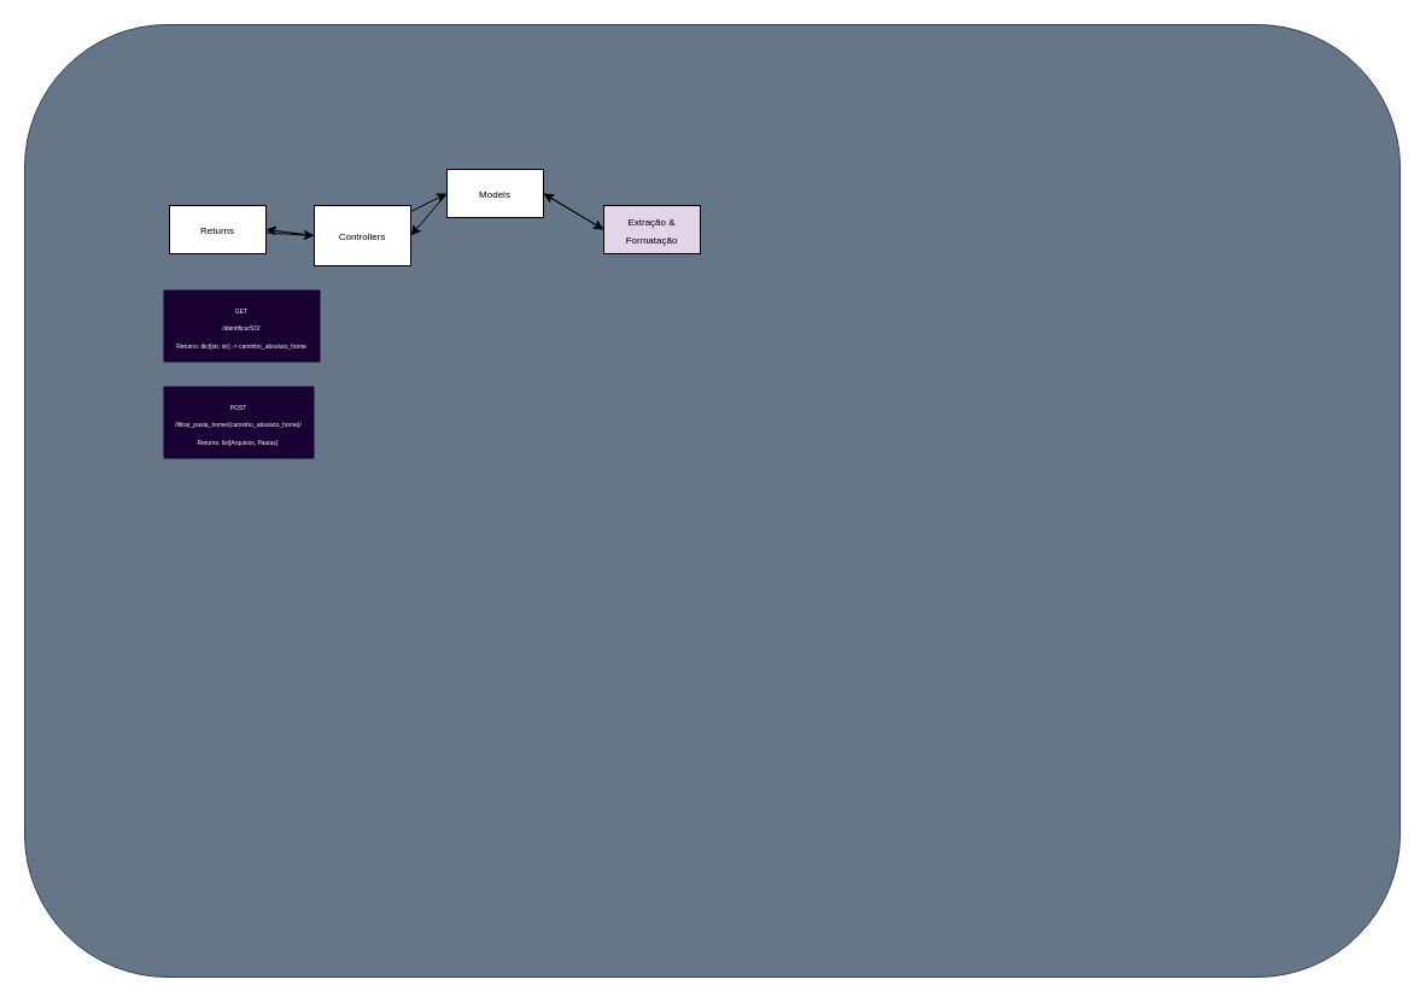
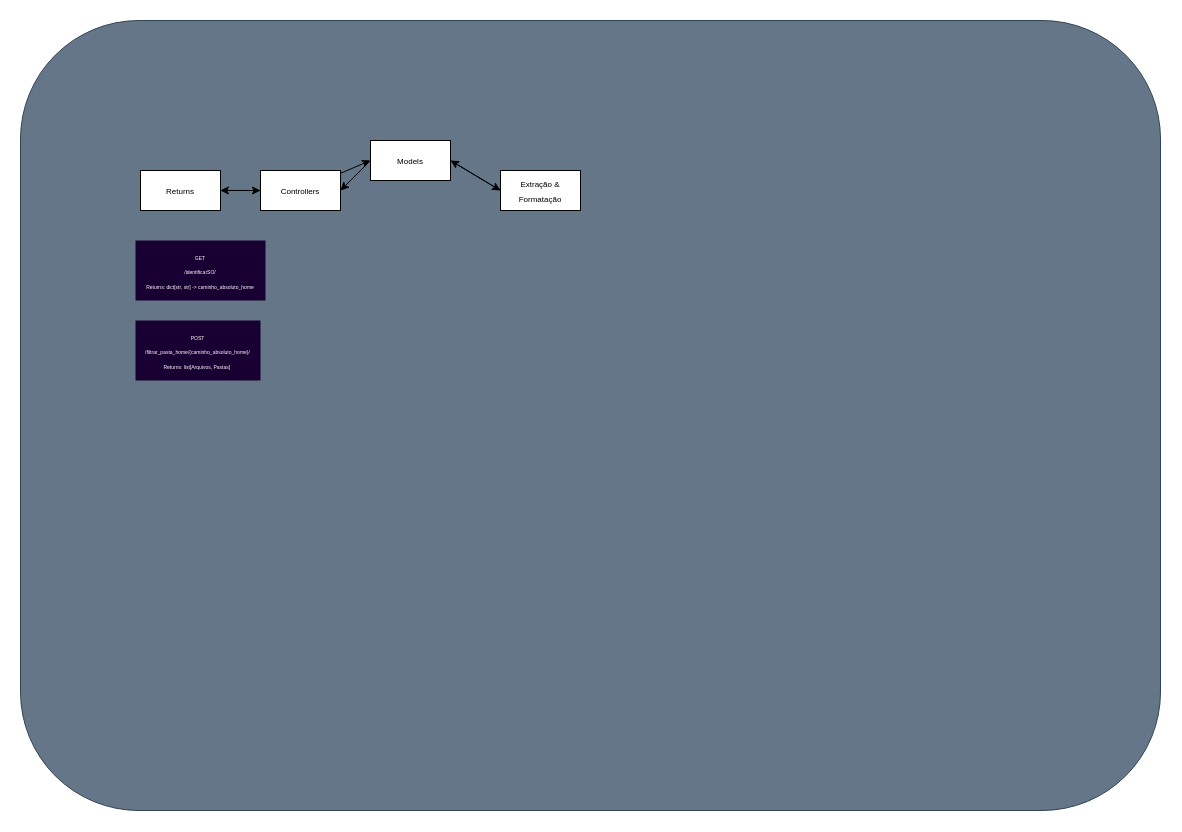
- <mxCell id="5" value="&lt;font style=&quot;font-size: 8px;&quot;&gt;Extração &amp;amp;&lt;/font&gt;&lt;div&gt;&lt;font style=&quot;font-size: 8px;&quot;&gt;Formatação&lt;/font&gt;&lt;/div&gt;" style="rounded=0;whiteSpace=wrap;html=1;fillColor=#e1d5e7;" parent="1" vertex="1"><mxGeometry x="500" y="170" width="80" height="40" as="geometry" /></mxCell>
+ <mxCell id="5" value="&lt;font style=&quot;font-size: 8px;&quot;&gt;Extração &amp;amp;&lt;/font&gt;&lt;div&gt;&lt;font style=&quot;font-size: 8px;&quot;&gt;Formatação&lt;/font&gt;&lt;/div&gt;" style="rounded=0;whiteSpace=wrap;html=1;" parent="1" vertex="1"><mxGeometry x="500" y="170" width="80" height="40" as="geometry" /></mxCell>
- <mxCell id="8" value="&lt;font style=&quot;font-size: 8px;&quot;&gt;Controllers&lt;/font&gt;" style="rounded=0;whiteSpace=wrap;html=1;" parent="1" vertex="1"><mxGeometry x="260" y="170" width="80" height="50" as="geometry" /></mxCell>
+ <mxCell id="8" value="&lt;font style=&quot;font-size: 8px;&quot;&gt;Controllers&lt;/font&gt;" style="rounded=0;whiteSpace=wrap;html=1;" parent="1" vertex="1"><mxGeometry x="260" y="170" width="80" height="40" as="geometry" /></mxCell>
